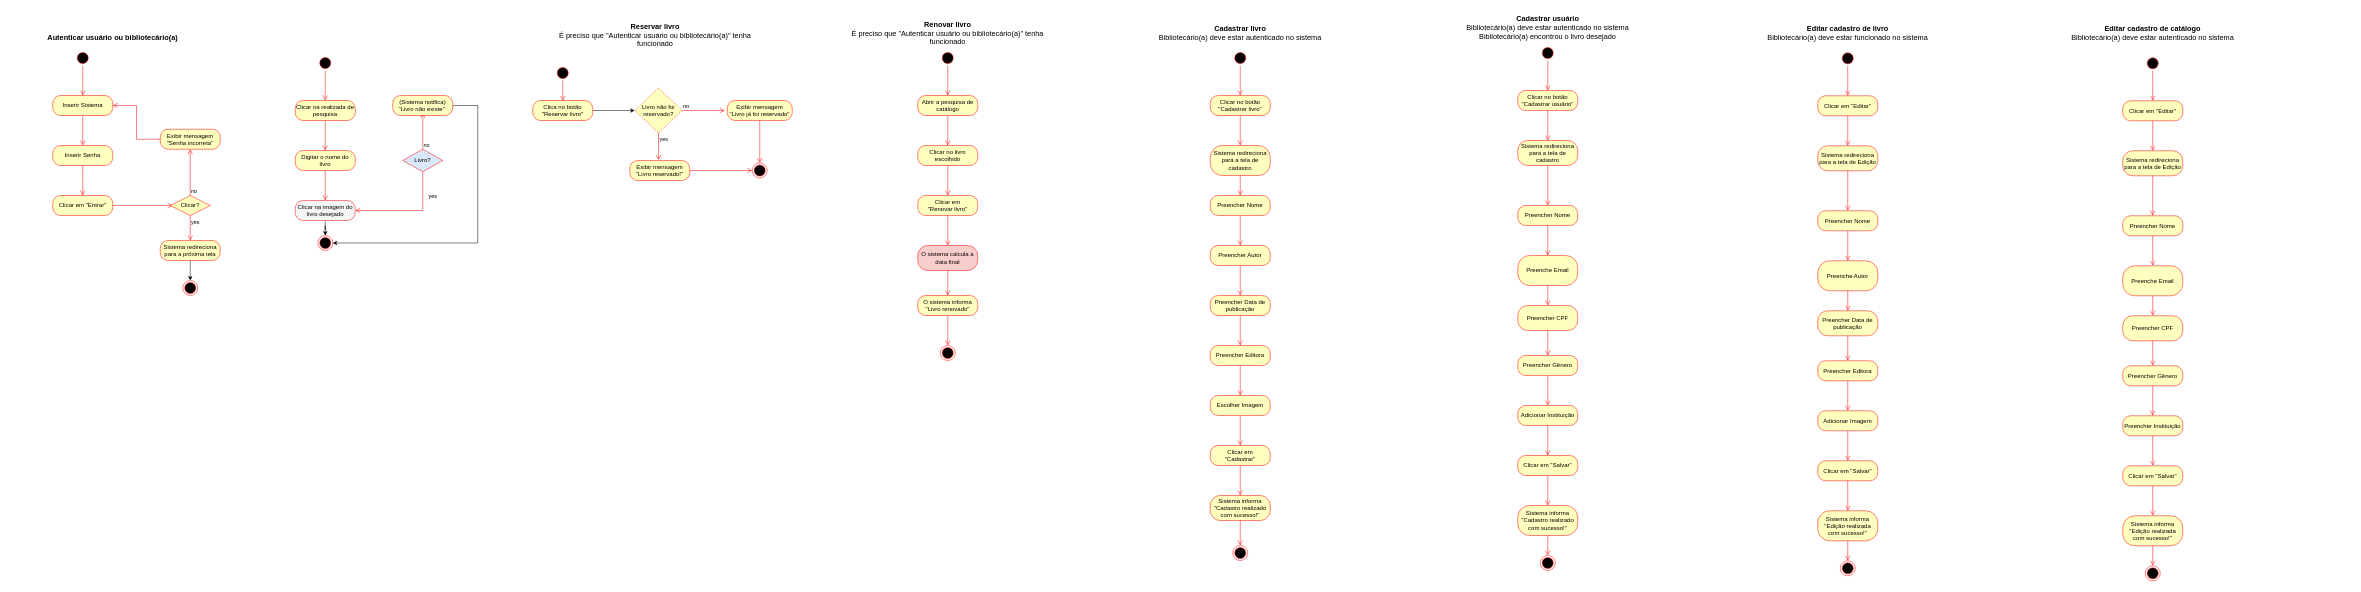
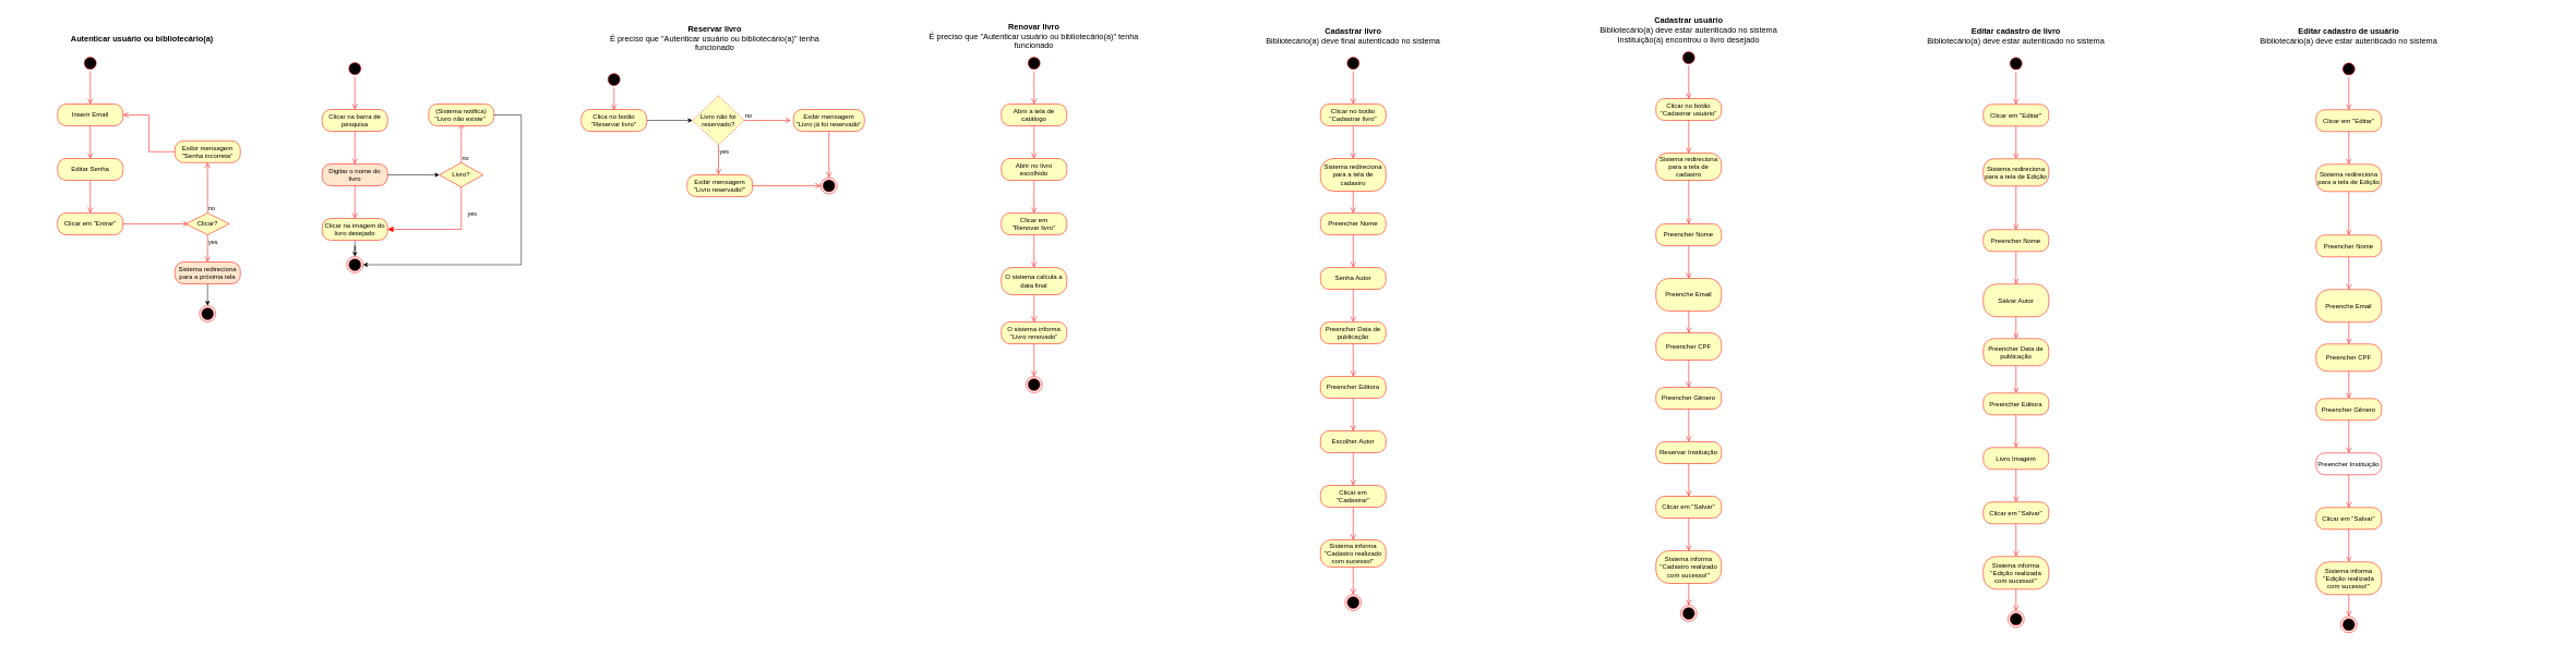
- <mxCell id="83" value="&lt;span id=&quot;docs-internal-guid-9c8b3d31-7fff-3546-3e0b-3f8e814d1de7&quot; style=&quot;&quot;&gt;&lt;span style=&quot;font-size: 11pt; font-family: Calibri, sans-serif; color: rgb(0, 0, 0); background-color: transparent; font-style: normal; font-variant: normal; text-decoration: none; vertical-align: baseline;&quot;&gt;&lt;b&gt;Cadastrar usuário&lt;/b&gt;&lt;br&gt;Bibliotecário(a) deve estar autenticado no sistema&lt;br&gt;Bibliotecário(a) encontrou o livro desejado&lt;br&gt;&lt;/span&gt;&lt;/span&gt;" style="text;strokeColor=none;align=center;fillColor=none;html=1;verticalAlign=middle;whiteSpace=wrap;rounded=0;" vertex="1" parent="1"><mxGeometry x="2700" y="20" width="790" height="70" as="geometry" /></mxCell>
+ <mxCell id="83" value="&lt;span id=&quot;docs-internal-guid-9c8b3d31-7fff-3546-3e0b-3f8e814d1de7&quot; style=&quot;&quot;&gt;&lt;span style=&quot;font-size: 11pt; font-family: Calibri, sans-serif; color: rgb(0, 0, 0); background-color: transparent; font-style: normal; font-variant: normal; text-decoration: none; vertical-align: baseline;&quot;&gt;&lt;b&gt;Cadastrar usuário&lt;/b&gt;&lt;br&gt;Bibliotecário(a) deve estar autenticado no sistema&lt;br&gt;Instituição(a) encontrou o livro desejado&lt;br&gt;&lt;/span&gt;&lt;/span&gt;" style="text;strokeColor=none;align=center;fillColor=none;html=1;verticalAlign=middle;whiteSpace=wrap;rounded=0;" vertex="1" parent="1"><mxGeometry x="2700" y="20" width="790" height="70" as="geometry" /></mxCell>
- <mxCell id="5" value="&lt;span id=&quot;docs-internal-guid-9c8b3d31-7fff-3546-3e0b-3f8e814d1de7&quot; style=&quot;&quot;&gt;&lt;span style=&quot;font-size: 11pt; font-family: Calibri, sans-serif; color: rgb(0, 0, 0); background-color: transparent; font-style: normal; font-variant: normal; text-decoration: none; vertical-align: baseline;&quot;&gt;&lt;b&gt;Cadastrar livro&lt;/b&gt;&lt;br&gt;Bibliotecário(a) deve estar autenticado no sistema&lt;br&gt;&lt;/span&gt;&lt;/span&gt;" style="text;strokeColor=none;align=center;fillColor=none;html=1;verticalAlign=middle;whiteSpace=wrap;rounded=0;" vertex="1" parent="1"><mxGeometry x="2085" y="30.54" width="790" height="70" as="geometry" /></mxCell>
+ <mxCell id="5" value="&lt;span id=&quot;docs-internal-guid-9c8b3d31-7fff-3546-3e0b-3f8e814d1de7&quot; style=&quot;&quot;&gt;&lt;span style=&quot;font-size: 11pt; font-family: Calibri, sans-serif; color: rgb(0, 0, 0); background-color: transparent; font-style: normal; font-variant: normal; text-decoration: none; vertical-align: baseline;&quot;&gt;&lt;b&gt;Cadastrar livro&lt;/b&gt;&lt;br&gt;Bibliotecário(a) deve final autenticado no sistema&lt;br&gt;&lt;/span&gt;&lt;/span&gt;" style="text;strokeColor=none;align=center;fillColor=none;html=1;verticalAlign=middle;whiteSpace=wrap;rounded=0;" vertex="1" parent="1"><mxGeometry x="2085" y="30.54" width="790" height="70" as="geometry" /></mxCell>
- <mxCell id="105" value="&lt;span id=&quot;docs-internal-guid-9c8b3d31-7fff-3546-3e0b-3f8e814d1de7&quot; style=&quot;&quot;&gt;&lt;span style=&quot;font-size: 11pt; font-family: Calibri, sans-serif; color: rgb(0, 0, 0); background-color: transparent; font-style: normal; font-variant: normal; text-decoration: none; vertical-align: baseline;&quot;&gt;&lt;b&gt;Editar cadastro de livro&lt;/b&gt;&lt;br&gt;Bibliotecário(a) deve estar funcionado no sistema&lt;br&gt;&lt;/span&gt;&lt;/span&gt;" style="text;strokeColor=none;align=center;fillColor=none;html=1;verticalAlign=middle;whiteSpace=wrap;rounded=0;" vertex="1" parent="1"><mxGeometry x="3300" y="30.54" width="790" height="70" as="geometry" /></mxCell>
+ <mxCell id="105" value="&lt;span id=&quot;docs-internal-guid-9c8b3d31-7fff-3546-3e0b-3f8e814d1de7&quot; style=&quot;&quot;&gt;&lt;span style=&quot;font-size: 11pt; font-family: Calibri, sans-serif; color: rgb(0, 0, 0); background-color: transparent; font-style: normal; font-variant: normal; text-decoration: none; vertical-align: baseline;&quot;&gt;&lt;b&gt;Editar cadastro de livro&lt;/b&gt;&lt;br&gt;Bibliotecário(a) deve estar autenticado no sistema&lt;br&gt;&lt;/span&gt;&lt;/span&gt;" style="text;strokeColor=none;align=center;fillColor=none;html=1;verticalAlign=middle;whiteSpace=wrap;rounded=0;" vertex="1" parent="1"><mxGeometry x="3300" y="30.54" width="790" height="70" as="geometry" /></mxCell>
- <mxCell id="106" value="&lt;span id=&quot;docs-internal-guid-9c8b3d31-7fff-3546-3e0b-3f8e814d1de7&quot; style=&quot;&quot;&gt;&lt;span style=&quot;font-size: 11pt; font-family: Calibri, sans-serif; color: rgb(0, 0, 0); background-color: transparent; font-style: normal; font-variant: normal; text-decoration: none; vertical-align: baseline;&quot;&gt;&lt;b&gt;Editar cadastro de catálogo&lt;/b&gt;&lt;br&gt;Bibliotecário(a) deve estar autenticado no sistema&lt;br&gt;&lt;/span&gt;&lt;/span&gt;" style="text;strokeColor=none;align=center;fillColor=none;html=1;verticalAlign=middle;whiteSpace=wrap;rounded=0;" vertex="1" parent="1"><mxGeometry x="3910" y="30.54" width="790" height="70" as="geometry" /></mxCell>
+ <mxCell id="106" value="&lt;span id=&quot;docs-internal-guid-9c8b3d31-7fff-3546-3e0b-3f8e814d1de7&quot; style=&quot;&quot;&gt;&lt;span style=&quot;font-size: 11pt; font-family: Calibri, sans-serif; color: rgb(0, 0, 0); background-color: transparent; font-style: normal; font-variant: normal; text-decoration: none; vertical-align: baseline;&quot;&gt;&lt;b&gt;Editar cadastro de usuário&lt;/b&gt;&lt;br&gt;Bibliotecário(a) deve estar autenticado no sistema&lt;br&gt;&lt;/span&gt;&lt;/span&gt;" style="text;strokeColor=none;align=center;fillColor=none;html=1;verticalAlign=middle;whiteSpace=wrap;rounded=0;" vertex="1" parent="1"><mxGeometry x="3910" y="30.54" width="790" height="70" as="geometry" /></mxCell>
- <mxCell id="2" value="&lt;meta charset=&quot;utf-8&quot;&gt;&lt;b id=&quot;docs-internal-guid-4aea77f9-7fff-c87c-df2b-7afd2c0ea1ab&quot; style=&quot;font-weight:normal;&quot;&gt;&lt;span style=&quot;font-size: 11pt; font-family: Calibri, sans-serif; color: rgb(0, 0, 0); background-color: transparent; font-weight: 700; font-style: normal; font-variant: normal; text-decoration: none; vertical-align: baseline;&quot;&gt;Autenticar usuário ou bibliotecário(a)&lt;/span&gt;&lt;/b&gt;" style="text;strokeColor=none;align=center;fillColor=none;html=1;verticalAlign=middle;whiteSpace=wrap;rounded=0;" vertex="1" parent="1"><mxGeometry x="20" y="60" width="410" height="30" as="geometry" /></mxCell>
+ <mxCell id="2" value="&lt;meta charset=&quot;utf-8&quot;&gt;&lt;b id=&quot;docs-internal-guid-4aea77f9-7fff-c87c-df2b-7afd2c0ea1ab&quot; style=&quot;font-weight:normal;&quot;&gt;&lt;span style=&quot;font-size: 11pt; font-family: Calibri, sans-serif; color: rgb(0, 0, 0); background-color: transparent; font-weight: 700; font-style: normal; font-variant: normal; text-decoration: none; vertical-align: baseline;&quot;&gt;Autenticar usuário ou bibliotecário(a)&lt;/span&gt;&lt;/b&gt;" style="text;strokeColor=none;align=center;fillColor=none;html=1;verticalAlign=middle;whiteSpace=wrap;rounded=0;" vertex="1" parent="1"><mxGeometry x="55" y="55" width="410" height="30" as="geometry" /></mxCell>
- <mxCell id="27" value="Inserir Sistema" style="rounded=1;whiteSpace=wrap;html=1;arcSize=40;fontColor=#000000;fillColor=#ffffc0;strokeColor=#ff0000;" vertex="1" parent="1"><mxGeometry x="105" y="190" width="120" height="40" as="geometry" /></mxCell>
+ <mxCell id="27" value="Inserir Email" style="rounded=1;whiteSpace=wrap;html=1;arcSize=40;fontColor=#000000;fillColor=#ffffc0;strokeColor=#ff0000;" vertex="1" parent="1"><mxGeometry x="105" y="190" width="120" height="40" as="geometry" /></mxCell>
- <mxCell id="51" value="Abrir a pesquisa de catálogo" style="rounded=1;whiteSpace=wrap;html=1;arcSize=40;fontColor=#000000;fillColor=#ffffc0;strokeColor=#ff0000;" vertex="1" parent="1"><mxGeometry x="1835" y="190" width="120" height="40" as="geometry" /></mxCell>
+ <mxCell id="51" value="Abrir a tela de catálogo" style="rounded=1;whiteSpace=wrap;html=1;arcSize=40;fontColor=#000000;fillColor=#ffffc0;strokeColor=#ff0000;" vertex="1" parent="1"><mxGeometry x="1835" y="190" width="120" height="40" as="geometry" /></mxCell>
- <mxCell id="10" value="Clicar na realizada de pesquisa" style="rounded=1;whiteSpace=wrap;html=1;arcSize=40;fontColor=#000000;fillColor=#ffffc0;strokeColor=#ff0000;" vertex="1" parent="1"><mxGeometry x="590" y="200" width="120" height="40" as="geometry" /></mxCell>
+ <mxCell id="10" value="Clicar na barra de pesquisa" style="rounded=1;whiteSpace=wrap;html=1;arcSize=40;fontColor=#000000;fillColor=#ffffc0;strokeColor=#ff0000;" vertex="1" parent="1"><mxGeometry x="590" y="200" width="120" height="40" as="geometry" /></mxCell>
- <mxCell id="29" value="Inserir Senha" style="rounded=1;whiteSpace=wrap;html=1;arcSize=40;fontColor=#000000;fillColor=#ffffc0;strokeColor=#ff0000;" vertex="1" parent="1"><mxGeometry x="105" y="290" width="120" height="40" as="geometry" /></mxCell>
+ <mxCell id="29" value="Editar Senha" style="rounded=1;whiteSpace=wrap;html=1;arcSize=40;fontColor=#000000;fillColor=#ffffc0;strokeColor=#ff0000;" vertex="1" parent="1"><mxGeometry x="105" y="290" width="120" height="40" as="geometry" /></mxCell>
- <mxCell id="53" value="Clicar no livro escolhido" style="rounded=1;whiteSpace=wrap;html=1;arcSize=40;fontColor=#000000;fillColor=#ffffc0;strokeColor=#ff0000;" vertex="1" parent="1"><mxGeometry x="1835" y="290" width="120" height="40" as="geometry" /></mxCell>
+ <mxCell id="53" value="Abrir no livro escolhido" style="rounded=1;whiteSpace=wrap;html=1;arcSize=40;fontColor=#000000;fillColor=#ffffc0;strokeColor=#ff0000;" vertex="1" parent="1"><mxGeometry x="1835" y="290" width="120" height="40" as="geometry" /></mxCell>
- <mxCell id="13" value="Digitar o nome do livro" style="rounded=1;whiteSpace=wrap;html=1;arcSize=40;fontColor=#000000;fillColor=#ffffc0;strokeColor=#ff0000;" vertex="1" parent="1"><mxGeometry x="590" y="300" width="120" height="40" as="geometry" /></mxCell>
+ <mxCell id="13" value="Digitar o nome do livro" style="rounded=1;whiteSpace=wrap;html=1;arcSize=40;fontColor=#000000;fillColor=#ffe6cc;strokeColor=#ff0000;" vertex="1" parent="1"><mxGeometry x="590" y="300" width="120" height="40" as="geometry" /></mxCell>
+ <mxCell id="12" style="edgeStyle=orthogonalEdgeStyle;rounded=0;orthogonalLoop=1;jettySize=auto;html=1;" edge="1" parent="1" source="13" target="18"><mxGeometry relative="1" as="geometry"><Array as="points"><mxPoint x="785" y="320" /><mxPoint x="785" y="320" /></Array></mxGeometry></mxCell>
- <mxCell id="18" value="Livro?" style="rhombus;whiteSpace=wrap;html=1;fontColor=#000000;fillColor=#dae8fc;strokeColor=#ff0000;" vertex="1" parent="1"><mxGeometry x="805" y="297.5" width="80" height="45" as="geometry" /></mxCell>
+ <mxCell id="18" value="Livro?" style="rhombus;whiteSpace=wrap;html=1;fontColor=#000000;fillColor=#ffffc0;strokeColor=#ff0000;" vertex="1" parent="1"><mxGeometry x="805" y="297.5" width="80" height="45" as="geometry" /></mxCell>
- <mxCell id="16" value="Clicar na imagem do livro desejado" style="rounded=1;whiteSpace=wrap;html=1;arcSize=40;fontColor=#000000;fillColor=#f5f5f5;strokeColor=#ff0000;" vertex="1" parent="1"><mxGeometry x="590" y="400" width="120" height="40" as="geometry" /></mxCell>
+ <mxCell id="16" value="Clicar na imagem do livro desejado" style="rounded=1;whiteSpace=wrap;html=1;arcSize=40;fontColor=#000000;fillColor=#ffffc0;strokeColor=#ff0000;" vertex="1" parent="1"><mxGeometry x="590" y="400" width="120" height="40" as="geometry" /></mxCell>
- <mxCell id="20" value="yes" style="edgeStyle=orthogonalEdgeStyle;html=1;align=left;verticalAlign=top;endArrow=open;endSize=8;strokeColor=#ff0000;rounded=0;entryX=1;entryY=0.5;entryDx=0;entryDy=0;" edge="1" parent="1" source="18" target="16"><mxGeometry x="-0.667" y="10" relative="1" as="geometry"><mxPoint x="845" y="395" as="targetPoint" /><Array as="points"><mxPoint x="845" y="420" /></Array><mxPoint as="offset" /></mxGeometry></mxCell>
+ <mxCell id="20" value="yes" style="edgeStyle=orthogonalEdgeStyle;html=1;align=left;verticalAlign=top;endArrow=block;endSize=8;strokeColor=#ff0000;rounded=0;entryX=1;entryY=0.5;entryDx=0;entryDy=0;" edge="1" parent="1" source="18" target="16"><mxGeometry x="-0.667" y="10" relative="1" as="geometry"><mxPoint x="845" y="395" as="targetPoint" /><Array as="points"><mxPoint x="845" y="420" /></Array><mxPoint as="offset" /></mxGeometry></mxCell>
- <mxCell id="39" value="Sistema redireciona para a próxima tela" style="rounded=1;whiteSpace=wrap;html=1;arcSize=40;fontColor=#000000;fillColor=#ffffc0;strokeColor=#ff0000;" vertex="1" parent="1"><mxGeometry x="320" y="480" width="120" height="40" as="geometry" /></mxCell>
+ <mxCell id="39" value="Sistema redireciona para a próxima tela" style="rounded=1;whiteSpace=wrap;html=1;arcSize=40;fontColor=#000000;fillColor=#ffe6cc;strokeColor=#ff0000;" vertex="1" parent="1"><mxGeometry x="320" y="480" width="120" height="40" as="geometry" /></mxCell>
- <mxCell id="70" value="Preencher Autor" style="rounded=1;whiteSpace=wrap;html=1;arcSize=40;fontColor=#000000;fillColor=#ffffc0;strokeColor=#ff0000;" vertex="1" parent="1"><mxGeometry x="2420" y="490" width="120" height="40" as="geometry" /></mxCell>
+ <mxCell id="70" value="Senha Autor" style="rounded=1;whiteSpace=wrap;html=1;arcSize=40;fontColor=#000000;fillColor=#ffffc0;strokeColor=#ff0000;" vertex="1" parent="1"><mxGeometry x="2420" y="490" width="120" height="40" as="geometry" /></mxCell>
- <mxCell id="57" value="O sistema calcula a data final" style="rounded=1;whiteSpace=wrap;html=1;arcSize=40;fontColor=#000000;fillColor=#f8cecc;strokeColor=#ff0000;" vertex="1" parent="1"><mxGeometry x="1835" y="490" width="120" height="50" as="geometry" /></mxCell>
+ <mxCell id="57" value="O sistema calcula a data final" style="rounded=1;whiteSpace=wrap;html=1;arcSize=40;fontColor=#000000;fillColor=#ffffc0;strokeColor=#ff0000;" vertex="1" parent="1"><mxGeometry x="1835" y="490" width="120" height="50" as="geometry" /></mxCell>
- <mxCell id="111" value="Preenche Autor" style="rounded=1;whiteSpace=wrap;html=1;arcSize=40;fontColor=#000000;fillColor=#ffffc0;strokeColor=#ff0000;" vertex="1" parent="1"><mxGeometry x="3635" y="520.54" width="120" height="60" as="geometry" /></mxCell>
+ <mxCell id="111" value="Salvar Autor" style="rounded=1;whiteSpace=wrap;html=1;arcSize=40;fontColor=#000000;fillColor=#ffffc0;strokeColor=#ff0000;" vertex="1" parent="1"><mxGeometry x="3635" y="520.54" width="120" height="60" as="geometry" /></mxCell>
- <mxCell id="76" value="Escolher Imagem" style="rounded=1;whiteSpace=wrap;html=1;arcSize=40;fontColor=#000000;fillColor=#ffffc0;strokeColor=#ff0000;" vertex="1" parent="1"><mxGeometry x="2420" y="790" width="120" height="40" as="geometry" /></mxCell>
+ <mxCell id="76" value="Escolher Autor" style="rounded=1;whiteSpace=wrap;html=1;arcSize=40;fontColor=#000000;fillColor=#ffffc0;strokeColor=#ff0000;" vertex="1" parent="1"><mxGeometry x="2420" y="790" width="120" height="40" as="geometry" /></mxCell>
- <mxCell id="94" value="Adicionar Instituição" style="rounded=1;whiteSpace=wrap;html=1;arcSize=40;fontColor=#000000;fillColor=#ffffc0;strokeColor=#ff0000;" vertex="1" parent="1"><mxGeometry x="3035" y="810" width="120" height="40" as="geometry" /></mxCell>
+ <mxCell id="94" value="Reservar Instituição" style="rounded=1;whiteSpace=wrap;html=1;arcSize=40;fontColor=#000000;fillColor=#ffffc0;strokeColor=#ff0000;" vertex="1" parent="1"><mxGeometry x="3035" y="810" width="120" height="40" as="geometry" /></mxCell>
- <mxCell id="117" value="Adicionar Imagem" style="rounded=1;whiteSpace=wrap;html=1;arcSize=40;fontColor=#000000;fillColor=#ffffc0;strokeColor=#ff0000;" vertex="1" parent="1"><mxGeometry x="3635" y="820.54" width="120" height="40" as="geometry" /></mxCell>
+ <mxCell id="117" value="Livro Imagem" style="rounded=1;whiteSpace=wrap;html=1;arcSize=40;fontColor=#000000;fillColor=#ffffc0;strokeColor=#ff0000;" vertex="1" parent="1"><mxGeometry x="3635" y="820.54" width="120" height="40" as="geometry" /></mxCell>
- <mxCell id="138" value="Preencher Instituição" style="rounded=1;whiteSpace=wrap;html=1;arcSize=40;fontColor=#000000;fillColor=#ffffc0;strokeColor=#ff0000;" vertex="1" parent="1"><mxGeometry x="4245" y="830.54" width="120" height="40" as="geometry" /></mxCell>
+ <mxCell id="138" value="Preencher Instituição" style="rounded=1;whiteSpace=wrap;html=1;arcSize=40;fontColor=#000000;fillColor=#ffffff;strokeColor=#ff0000;" vertex="1" parent="1"><mxGeometry x="4245" y="830.54" width="120" height="40" as="geometry" /></mxCell>
